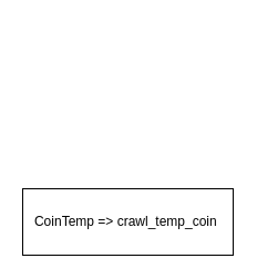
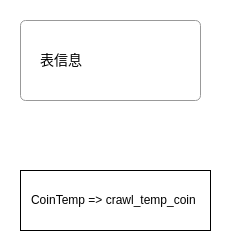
+ <mxCell id="2" value="&lt;font color=&quot;#000000&quot;&gt;表信息&lt;/font&gt;" style="html=1;shadow=0;dashed=0;shape=mxgraph.bootstrap.rrect;rSize=5;strokeColor=#999999;strokeWidth=1;fillColor=#FFFFFF;fontColor=#6C767D;whiteSpace=wrap;align=left;verticalAlign=middle;spacingLeft=10;fontSize=14;spacing=10;" vertex="1" parent="1"><mxGeometry x="20" y="20" width="180" height="80" as="geometry" /></mxCell>
